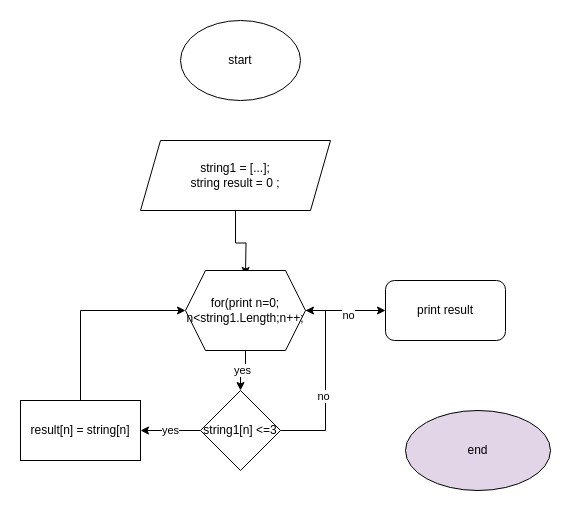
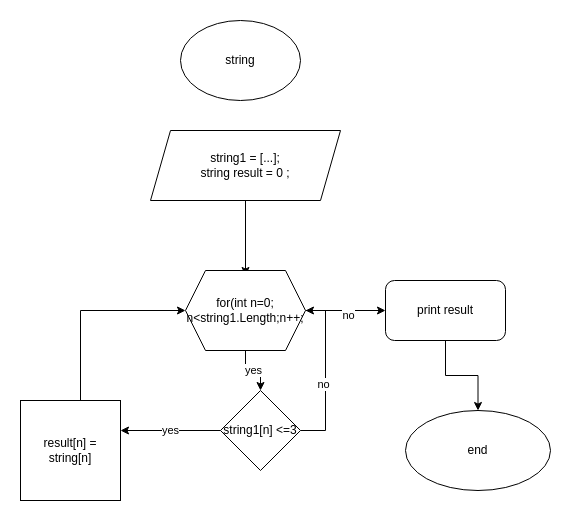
- <mxCell id="2" value="start" style="ellipse;whiteSpace=wrap;html=1;" vertex="1" parent="1"><mxGeometry x="180" y="20" width="120" height="80" as="geometry" /></mxCell>
+ <mxCell id="2" value="string" style="ellipse;whiteSpace=wrap;html=1;" vertex="1" parent="1"><mxGeometry x="180" y="20" width="120" height="80" as="geometry" /></mxCell>
- <mxCell id="4" value="string1 = [...];&lt;br&gt;string result = 0 ;" style="shape=parallelogram;perimeter=parallelogramPerimeter;whiteSpace=wrap;html=1;fixedSize=1;" vertex="1" parent="1"><mxGeometry x="140" y="140" width="190" height="70" as="geometry" /></mxCell>
+ <mxCell id="4" value="string1 = [...];&lt;br&gt;string result = 0 ;" style="shape=parallelogram;perimeter=parallelogramPerimeter;whiteSpace=wrap;html=1;fixedSize=1;" vertex="1" parent="1"><mxGeometry x="150" y="130" width="190" height="70" as="geometry" /></mxCell>
- <mxCell id="8" value="for(print n=0; n&amp;lt;string1.Length;n++;" style="shape=hexagon;perimeter=hexagonPerimeter2;whiteSpace=wrap;html=1;fixedSize=1;" vertex="1" parent="1"><mxGeometry x="185" y="270" width="120" height="80" as="geometry" /></mxCell>
+ <mxCell id="8" value="for(int n=0; n&amp;lt;string1.Length;n++;" style="shape=hexagon;perimeter=hexagonPerimeter2;whiteSpace=wrap;html=1;fixedSize=1;" vertex="1" parent="1"><mxGeometry x="185" y="270" width="120" height="80" as="geometry" /></mxCell>
+ <mxCell id="15" value="" style="edgeStyle=orthogonalEdgeStyle;rounded=0;orthogonalLoop=1;jettySize=auto;html=1;" edge="1" parent="1" source="16" target="17"><mxGeometry relative="1" as="geometry" /></mxCell>
- <mxCell id="14" value="result[n] = string[n]" style="whiteSpace=wrap;html=1;" vertex="1" parent="1"><mxGeometry x="20" y="400" width="120" height="60" as="geometry" /></mxCell>
+ <mxCell id="14" value="result[n] = string[n]" style="whiteSpace=wrap;html=1;" vertex="1" parent="1"><mxGeometry x="20" y="400" width="100" height="100" as="geometry" /></mxCell>
- <mxCell id="12" value="string1[n] &amp;lt;=3" style="rhombus;whiteSpace=wrap;html=1;" vertex="1" parent="1"><mxGeometry x="200" y="390" width="80" height="80" as="geometry" /></mxCell>
+ <mxCell id="12" value="string1[n] &amp;lt;=3" style="rhombus;whiteSpace=wrap;html=1;" vertex="1" parent="1"><mxGeometry x="220" y="390" width="80" height="80" as="geometry" /></mxCell>
- <mxCell id="17" value="end" style="ellipse;whiteSpace=wrap;html=1;rounded=1;fillColor=#e1d5e7;" vertex="1" parent="1"><mxGeometry x="405" y="410" width="145" height="80" as="geometry" /></mxCell>
+ <mxCell id="17" value="end" style="ellipse;whiteSpace=wrap;html=1;rounded=1;" vertex="1" parent="1"><mxGeometry x="405" y="410" width="145" height="80" as="geometry" /></mxCell>
